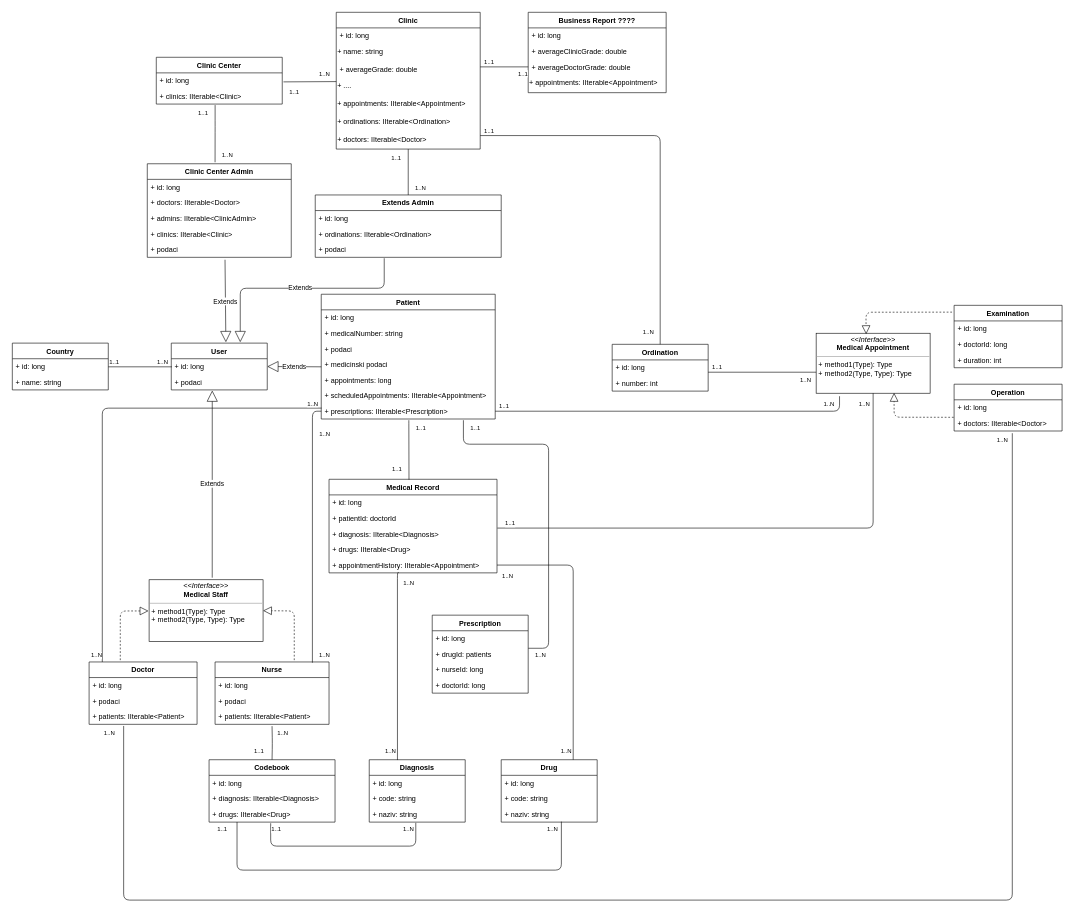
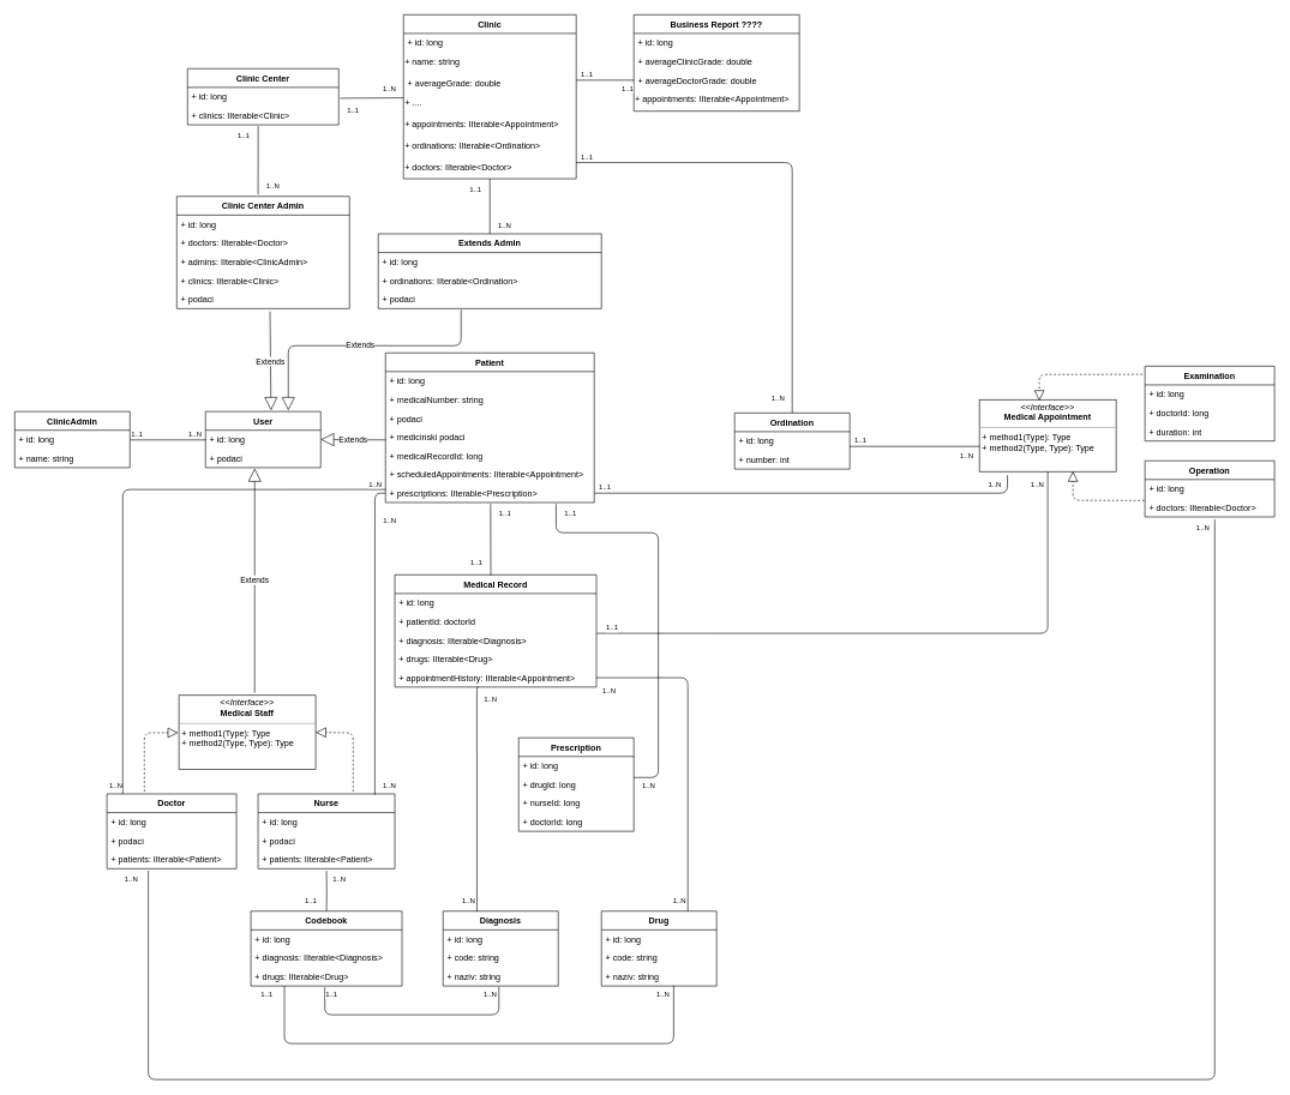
- <mxCell id="26" value="Country" style="swimlane;fontStyle=1;align=center;verticalAlign=top;childLayout=stackLayout;horizontal=1;startSize=26;horizontalStack=0;resizeParent=1;resizeParentMax=0;resizeLast=0;collapsible=1;marginBottom=0;" vertex="1" parent="1"><mxGeometry x="20" y="571.5" width="160" height="78" as="geometry" /></mxCell>
+ <mxCell id="26" value="ClinicAdmin" style="swimlane;fontStyle=1;align=center;verticalAlign=top;childLayout=stackLayout;horizontal=1;startSize=26;horizontalStack=0;resizeParent=1;resizeParentMax=0;resizeLast=0;collapsible=1;marginBottom=0;" vertex="1" parent="1"><mxGeometry x="20" y="571.5" width="160" height="78" as="geometry" /></mxCell>
- <mxCell id="46" value="+ appointments: long" style="text;strokeColor=none;fillColor=none;align=left;verticalAlign=top;spacingLeft=4;spacingRight=4;overflow=hidden;rotatable=0;points=[[0,0.5],[1,0.5]];portConstraint=eastwest;" vertex="1" parent="41"><mxGeometry y="130" width="290" height="26" as="geometry" /></mxCell>
+ <mxCell id="46" value="+ medicalRecordId: long" style="text;strokeColor=none;fillColor=none;align=left;verticalAlign=top;spacingLeft=4;spacingRight=4;overflow=hidden;rotatable=0;points=[[0,0.5],[1,0.5]];portConstraint=eastwest;" vertex="1" parent="41"><mxGeometry y="130" width="290" height="26" as="geometry" /></mxCell>
- <mxCell id="73" value="+ drugId: patients" style="text;strokeColor=none;fillColor=none;align=left;verticalAlign=top;spacingLeft=4;spacingRight=4;overflow=hidden;rotatable=0;points=[[0,0.5],[1,0.5]];portConstraint=eastwest;" vertex="1" parent="71"><mxGeometry y="52" width="160" height="26" as="geometry" /></mxCell>
+ <mxCell id="73" value="+ drugId: long" style="text;strokeColor=none;fillColor=none;align=left;verticalAlign=top;spacingLeft=4;spacingRight=4;overflow=hidden;rotatable=0;points=[[0,0.5],[1,0.5]];portConstraint=eastwest;" vertex="1" parent="71"><mxGeometry y="52" width="160" height="26" as="geometry" /></mxCell>
